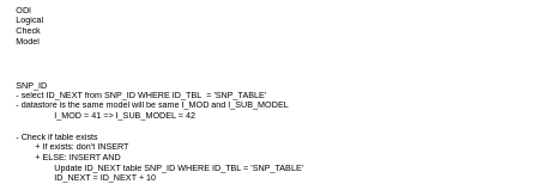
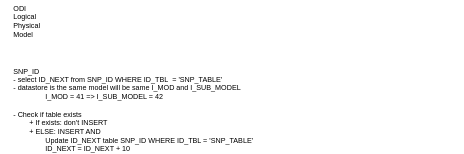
- <mxCell id="2" value="ODI&lt;div&gt;Logical&lt;/div&gt;&lt;div&gt;Check&lt;/div&gt;&lt;div&gt;Model&lt;/div&gt;" style="text;html=1;align=left;verticalAlign=middle;whiteSpace=wrap;rounded=0;" parent="1" vertex="1"><mxGeometry x="20" y="20" width="732" height="30" as="geometry" /></mxCell>
+ <mxCell id="2" value="ODI&lt;div&gt;Logical&lt;/div&gt;&lt;div&gt;Physical&lt;/div&gt;&lt;div&gt;Model&lt;/div&gt;" style="text;html=1;align=left;verticalAlign=middle;whiteSpace=wrap;rounded=0;" parent="1" vertex="1"><mxGeometry x="20" y="20" width="732" height="30" as="geometry" /></mxCell>
